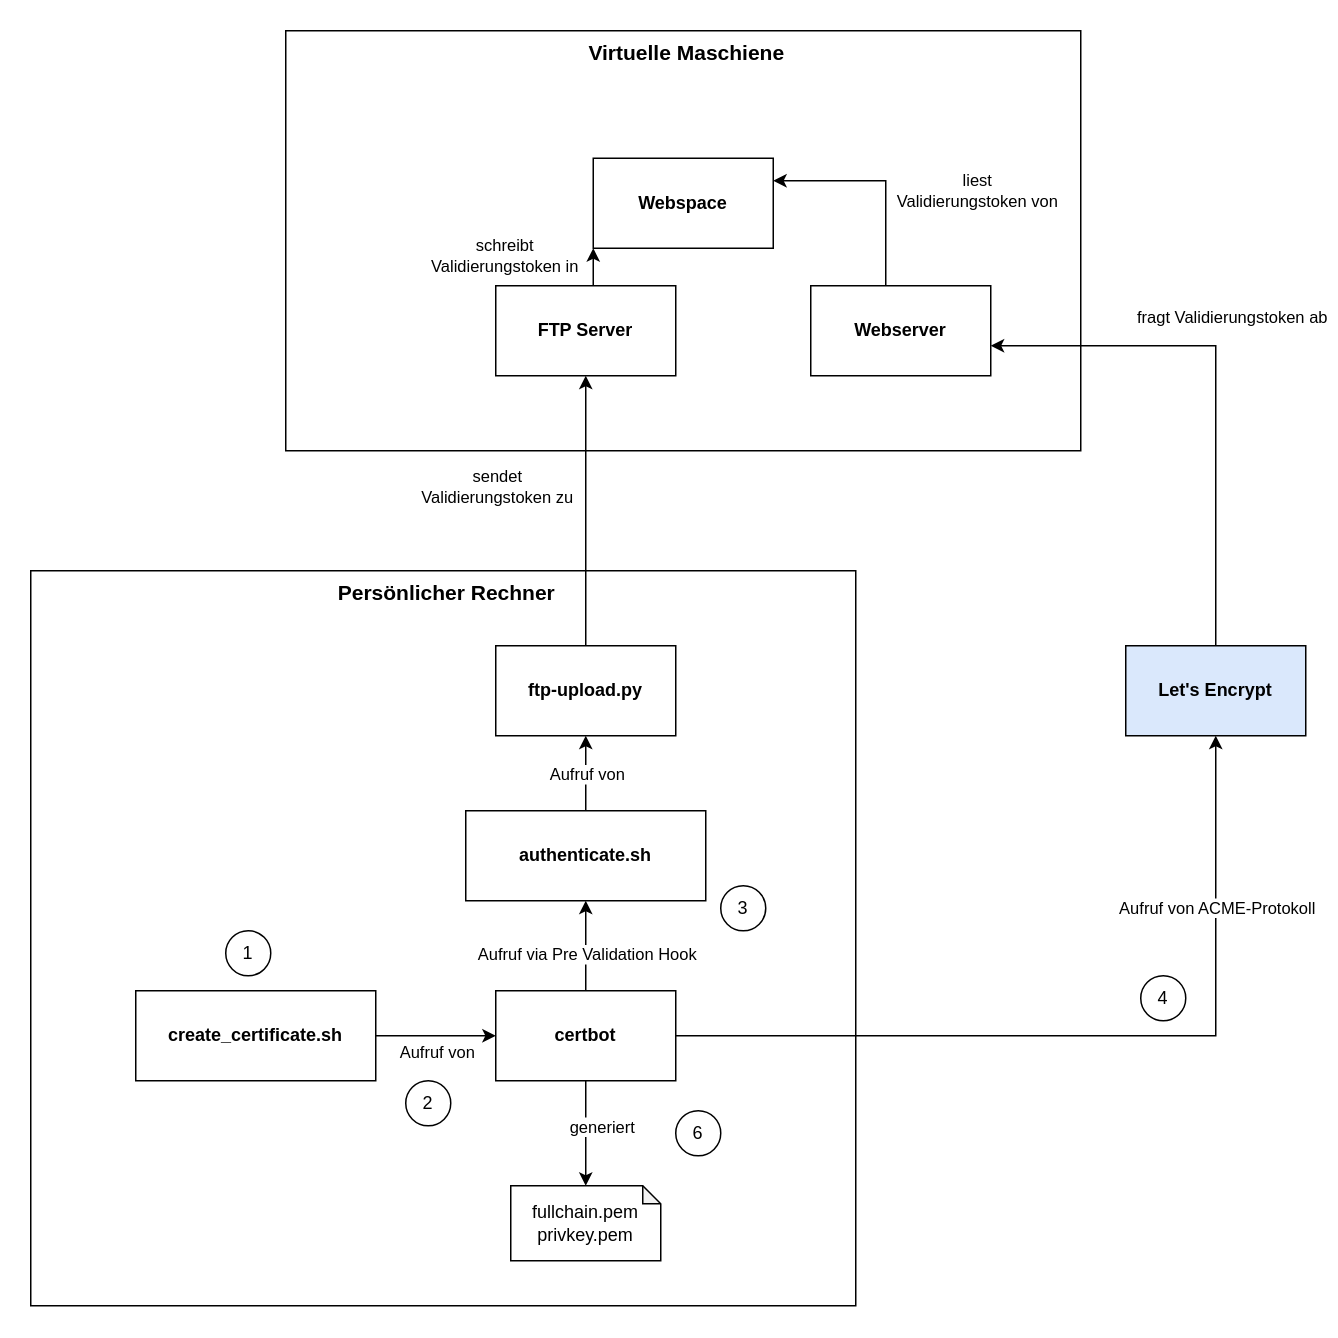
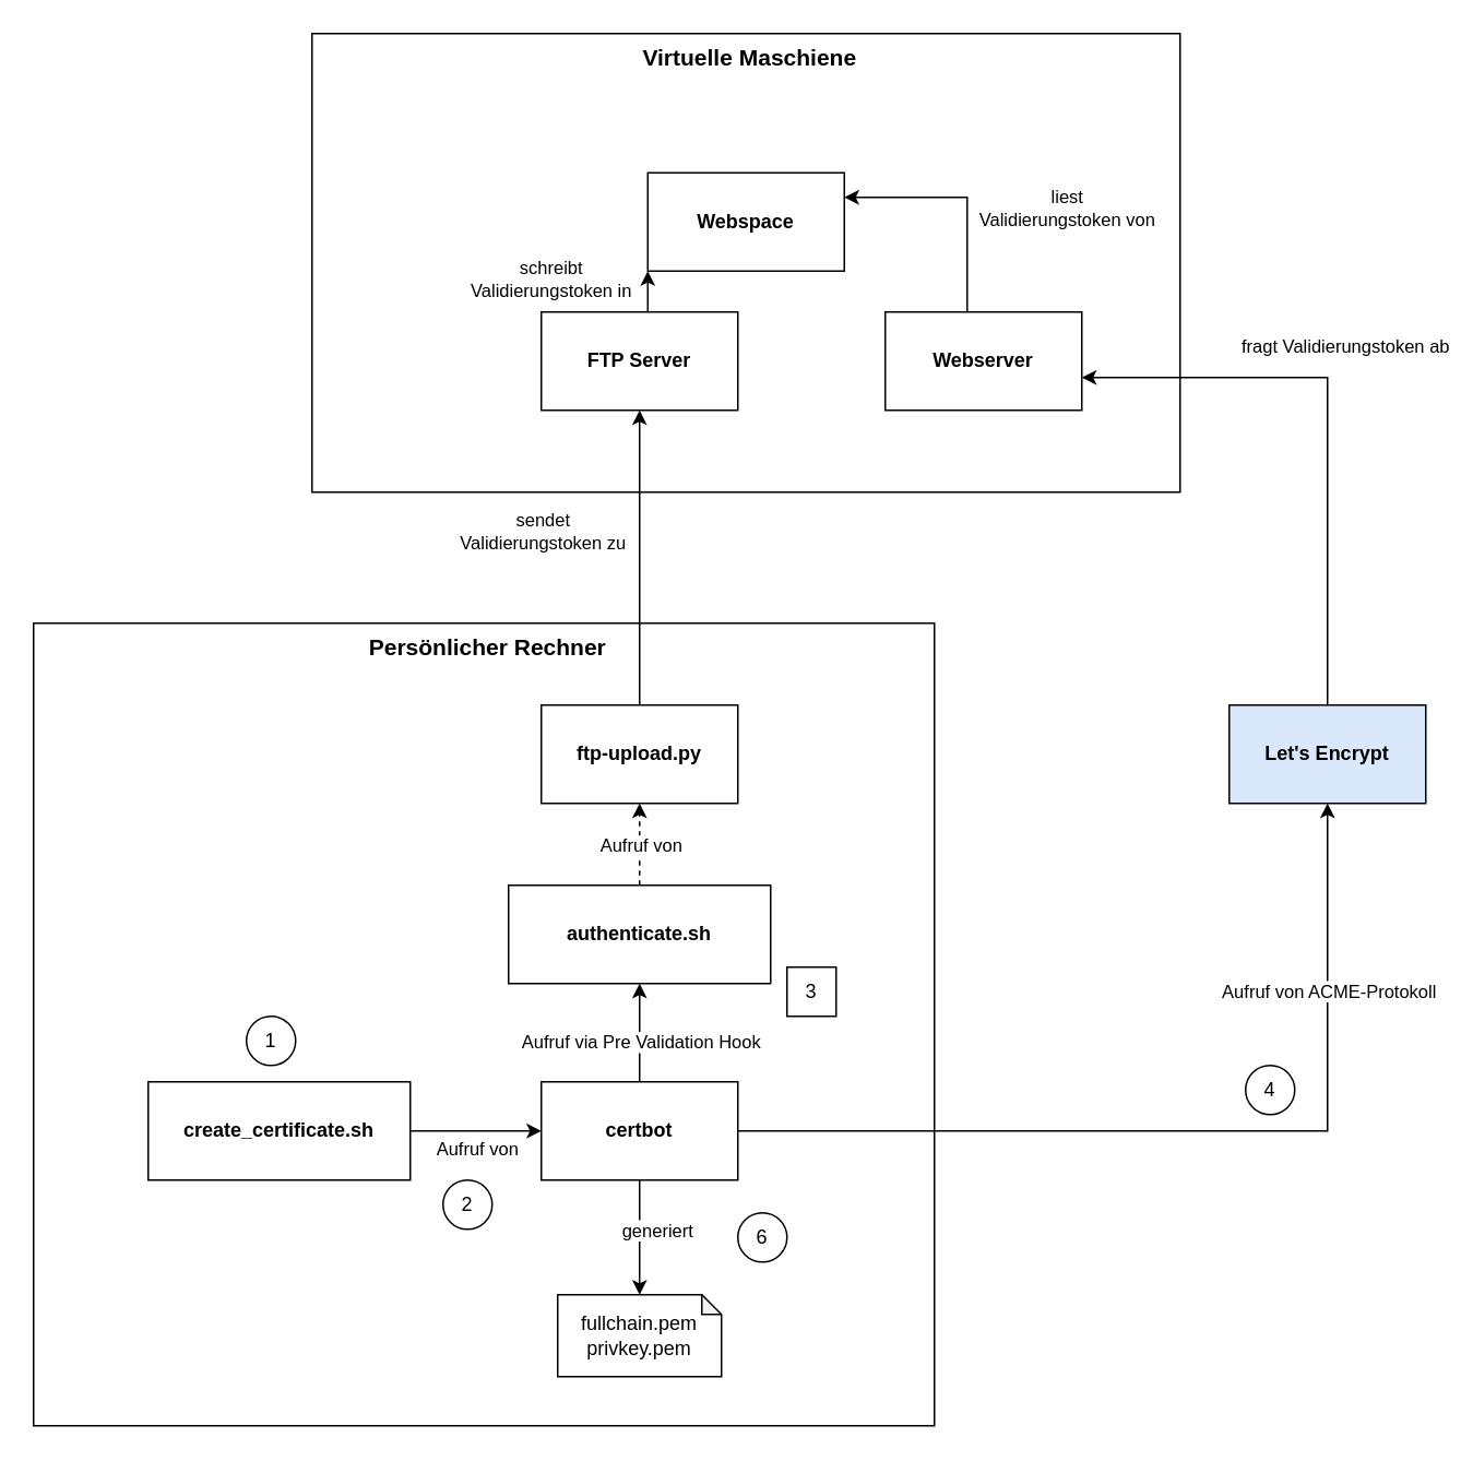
- <mxCell id="28" style="edgeStyle=orthogonalEdgeStyle;rounded=0;orthogonalLoop=1;jettySize=auto;html=1;" edge="1" parent="16" source="24" target="27"><mxGeometry relative="1" as="geometry" /></mxCell>
+ <mxCell id="28" style="edgeStyle=orthogonalEdgeStyle;rounded=0;orthogonalLoop=1;jettySize=auto;html=1;dashed=1;" edge="1" parent="16" source="24" target="27"><mxGeometry relative="1" as="geometry" /></mxCell>
- <mxCell id="31" value="3" style="ellipse;whiteSpace=wrap;html=1;aspect=fixed;" vertex="1" parent="16"><mxGeometry x="460" y="180" width="30" height="30" as="geometry" /></mxCell>
+ <mxCell id="31" value="3" style="whiteSpace=wrap;html=1;aspect=fixed;rounded=0;" vertex="1" parent="16"><mxGeometry x="460" y="180" width="30" height="30" as="geometry" /></mxCell>
